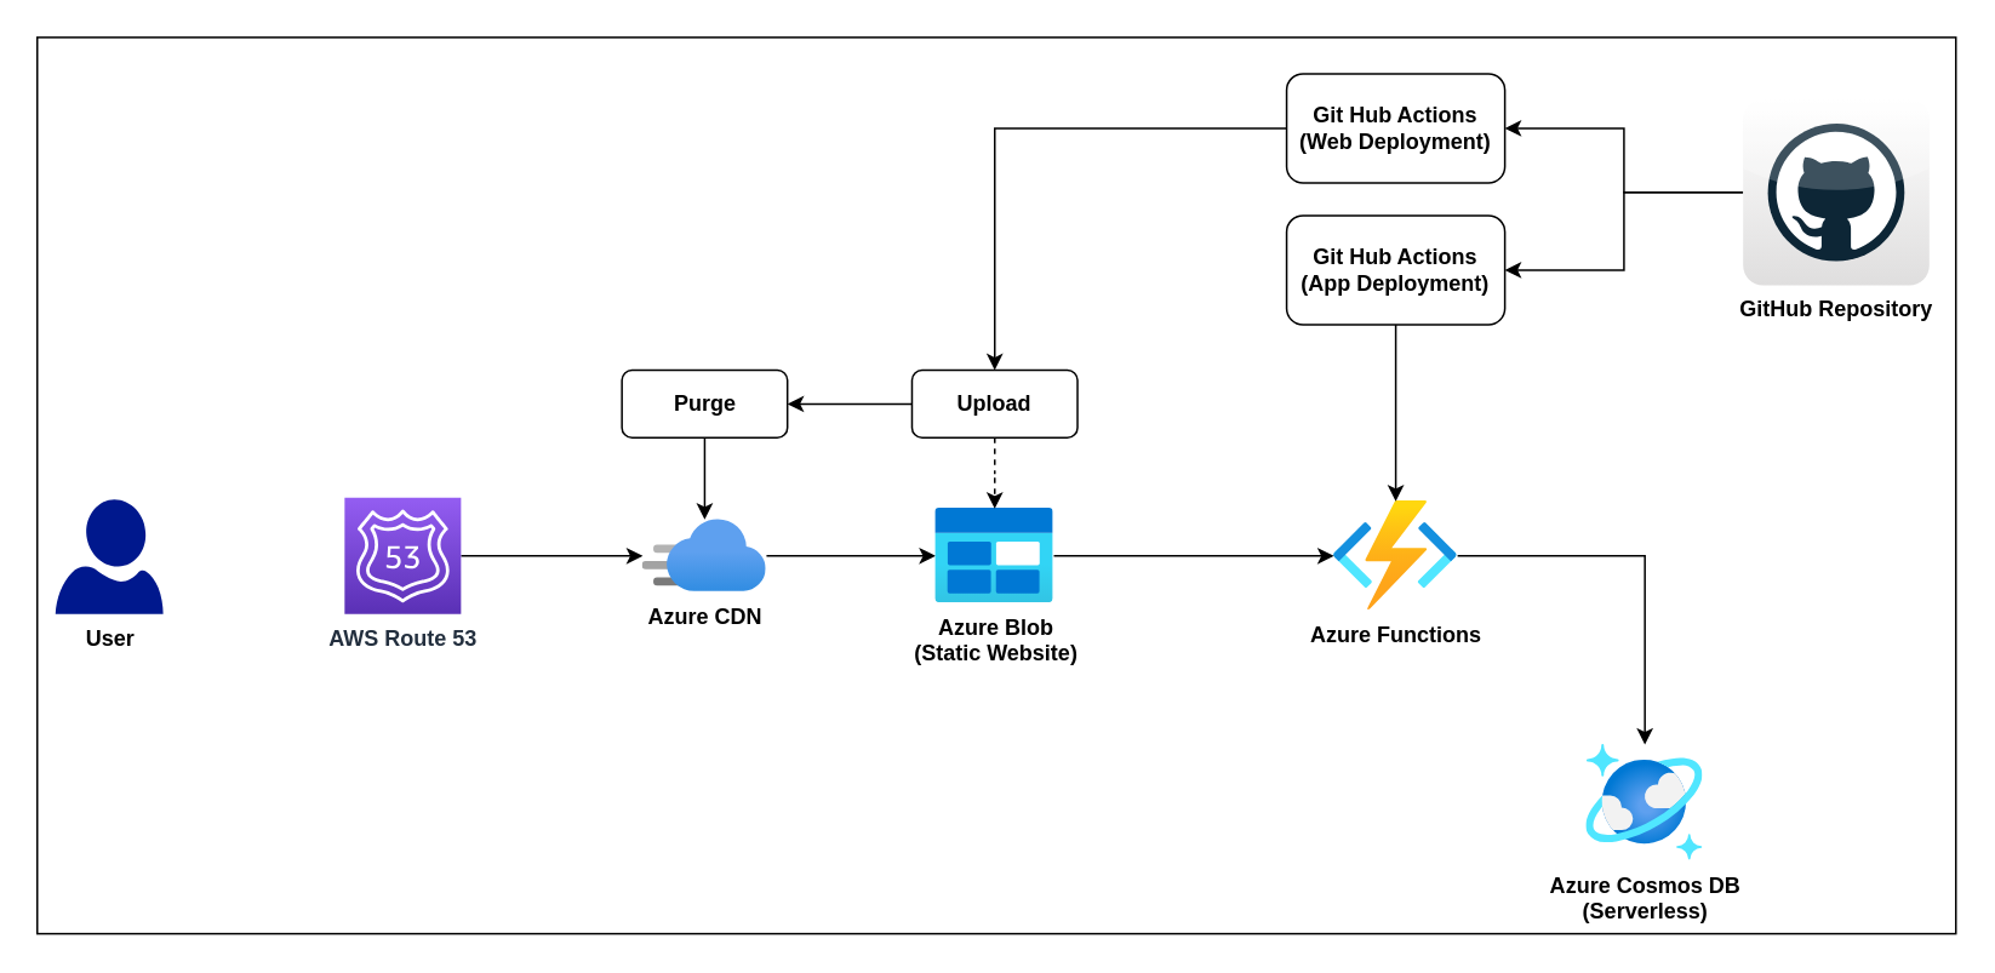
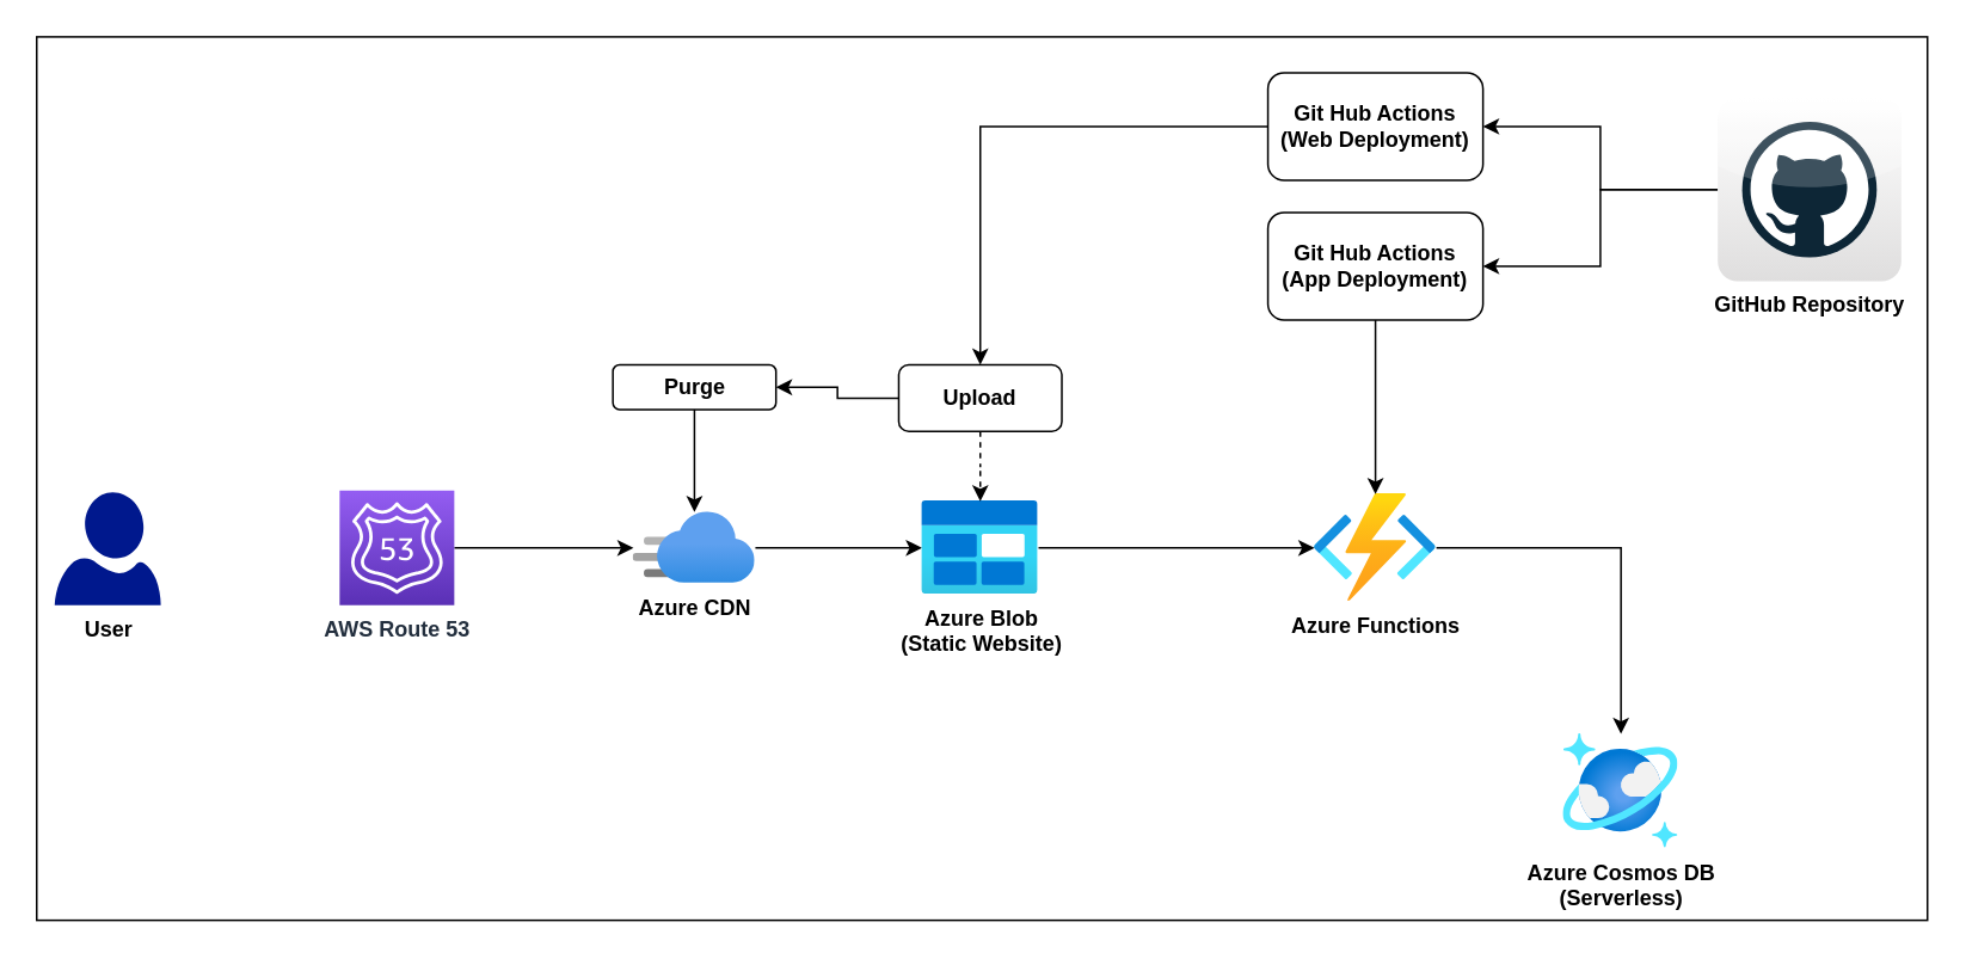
- <mxCell id="21" value="&lt;b&gt;Purge&lt;br&gt;&lt;/b&gt;" style="rounded=1;whiteSpace=wrap;html=1;" vertex="1" parent="1"><mxGeometry x="341.5" y="203" width="91" height="37.2" as="geometry" /></mxCell>
+ <mxCell id="21" value="&lt;b&gt;Purge&lt;br&gt;&lt;/b&gt;" style="rounded=1;whiteSpace=wrap;html=1;" vertex="1" parent="1"><mxGeometry x="341.5" y="203" width="91" height="25" as="geometry" /></mxCell>
